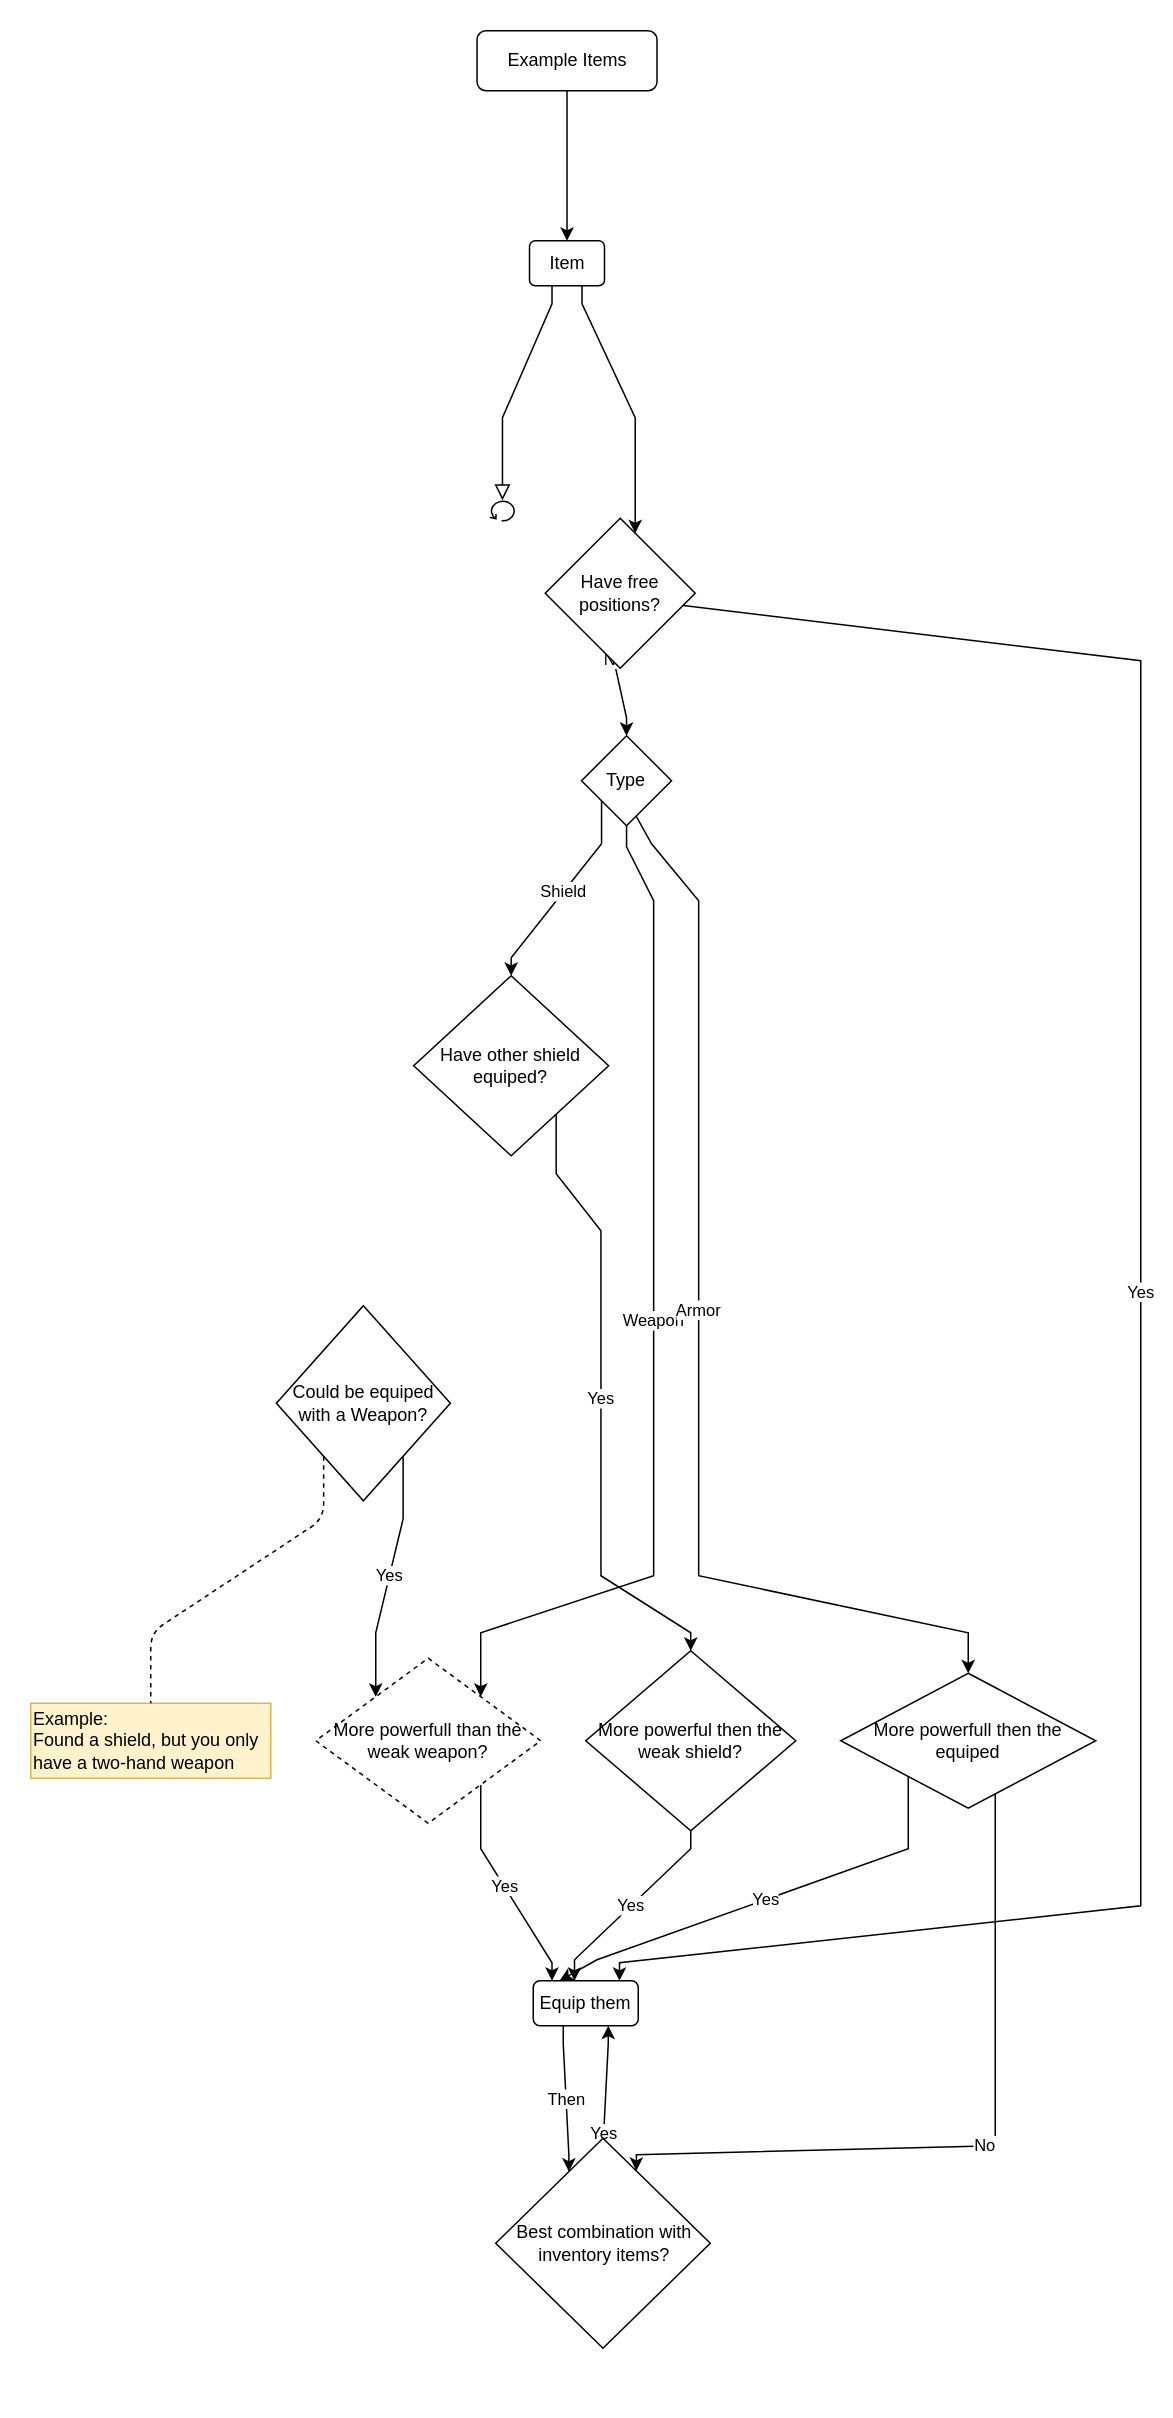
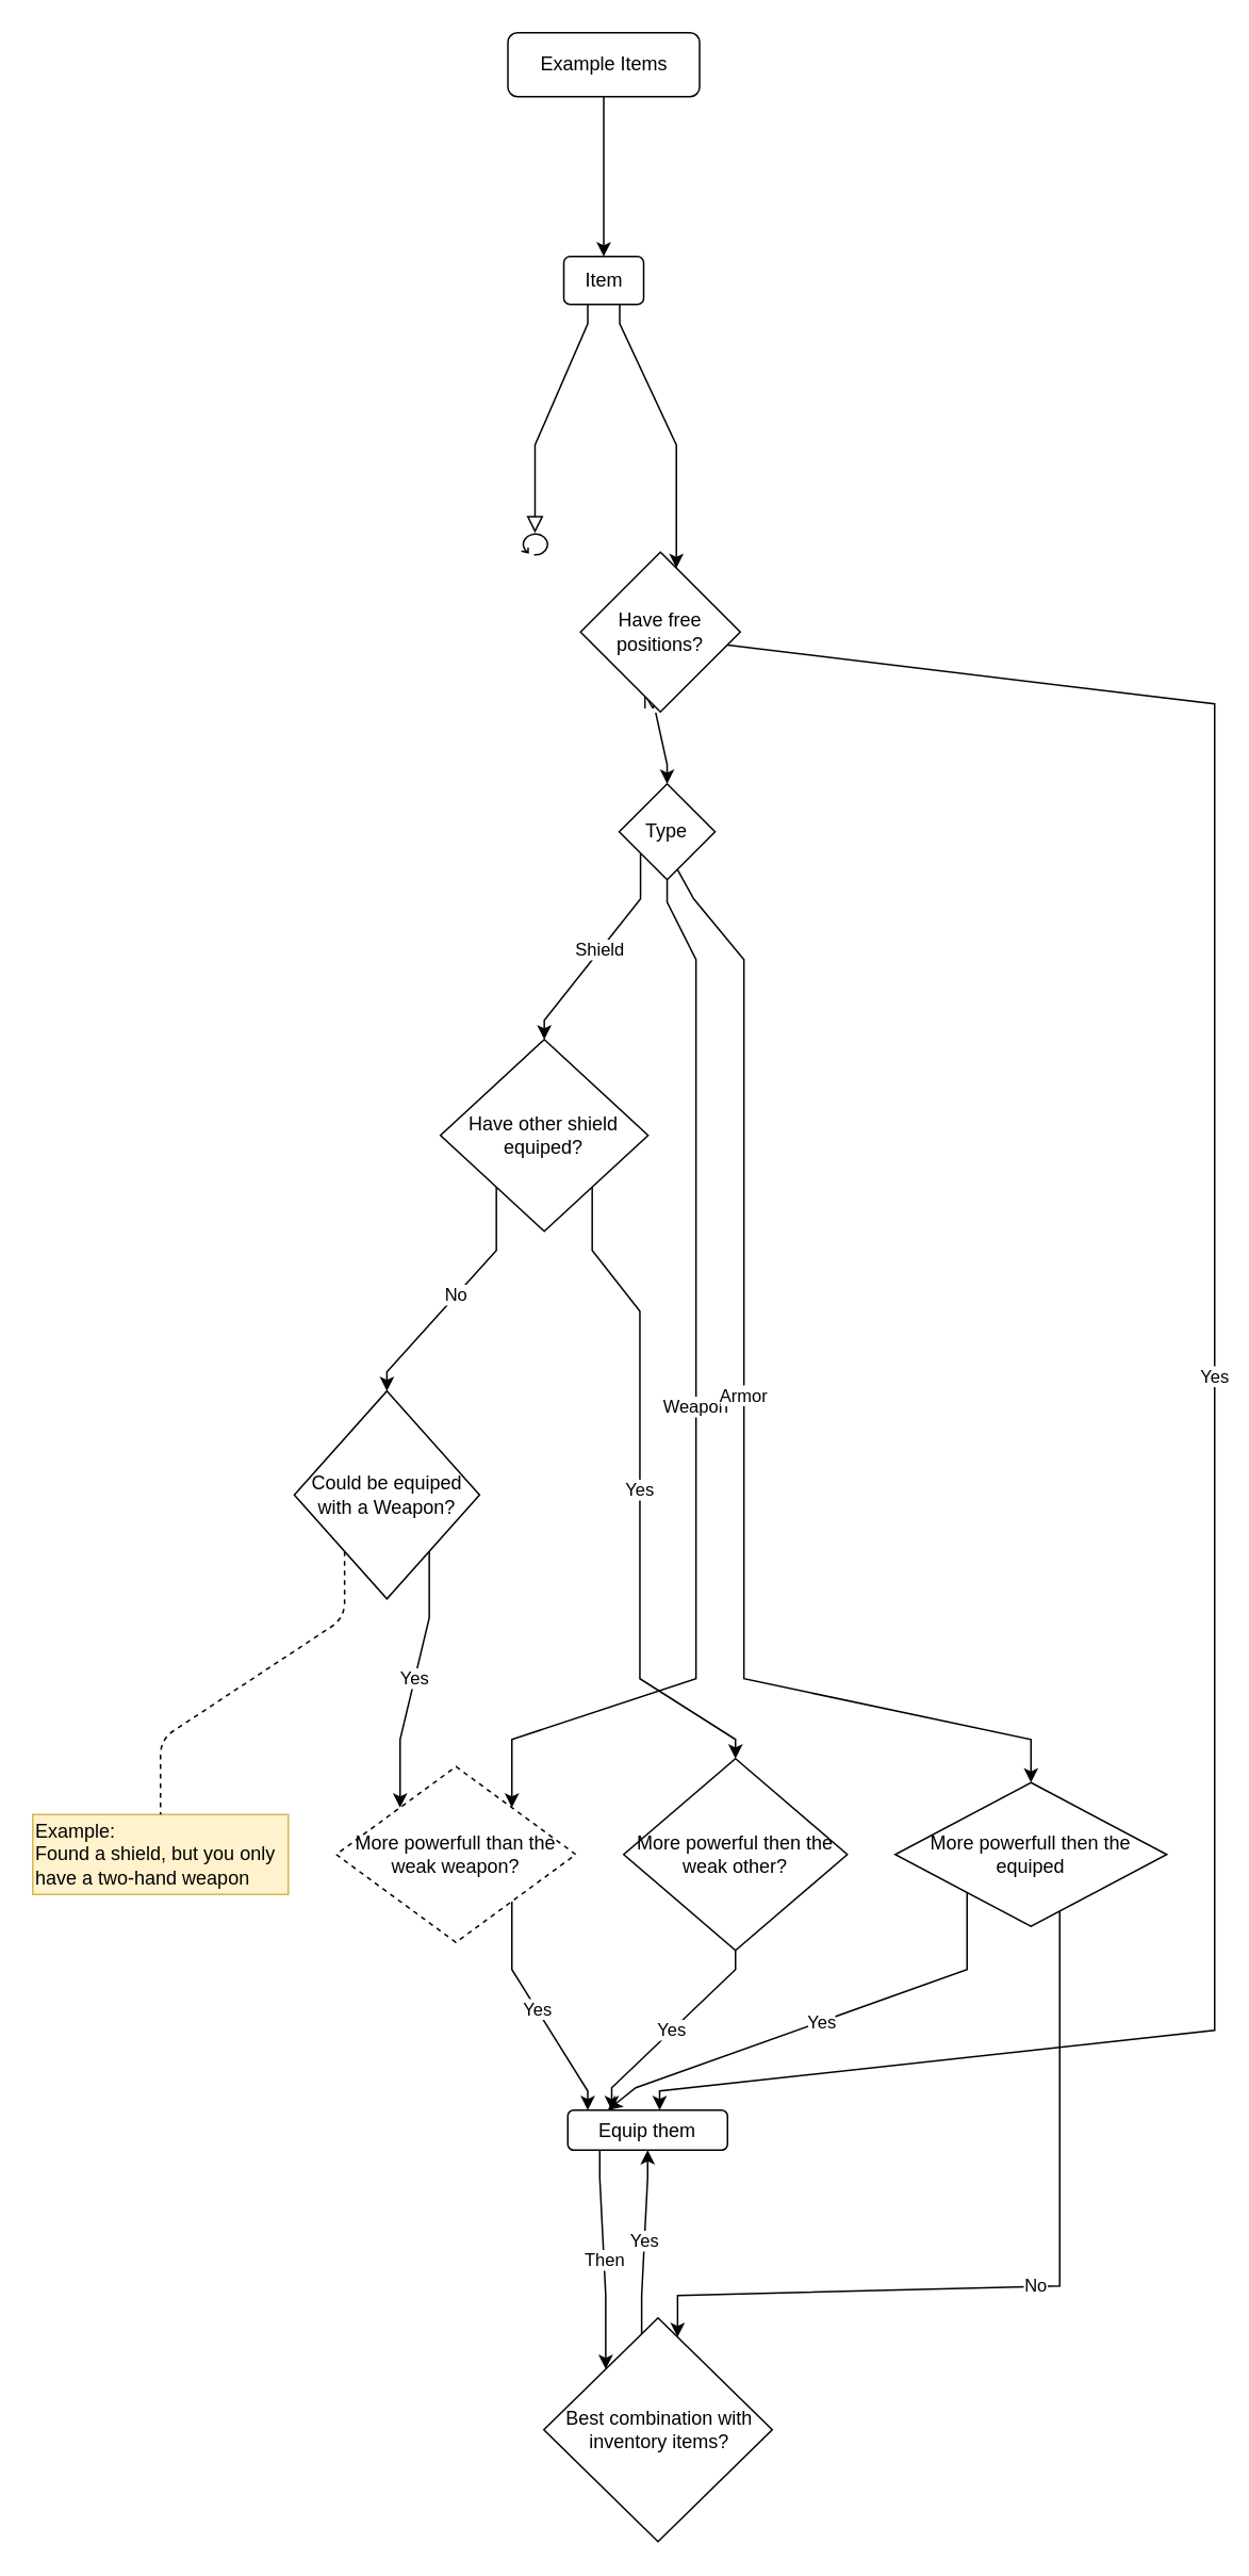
+ <mxCell id="16" value="No&lt;br&gt;" style="edgeStyle=orthogonalEdgeStyle;rounded=0;orthogonalLoop=1;jettySize=auto;html=1;noEdgeStyle=1;orthogonal=1;" edge="1" parent="1" source="17" target="23"><mxGeometry relative="1" as="geometry"><Array as="points"><mxPoint x="310.278" y="782" /><mxPoint x="241.759" y="858" /></Array></mxGeometry></mxCell>
- <mxCell id="19" value="More powerful then the weak shield?" style="rhombus;whiteSpace=wrap;html=1;" vertex="1" parent="1"><mxGeometry x="390" y="1100" width="140" height="120" as="geometry" /></mxCell>
+ <mxCell id="19" value="More powerful then the weak other?" style="rhombus;whiteSpace=wrap;html=1;" vertex="1" parent="1"><mxGeometry x="390" y="1100" width="140" height="120" as="geometry" /></mxCell>
- <mxCell id="21" value="Equip them" style="rounded=1;whiteSpace=wrap;html=1;" vertex="1" parent="1"><mxGeometry x="355" y="1320" width="70" height="30" as="geometry" /></mxCell>
+ <mxCell id="21" value="Equip them" style="rounded=1;whiteSpace=wrap;html=1;" vertex="1" parent="1"><mxGeometry x="355" y="1320" width="100" height="25" as="geometry" /></mxCell>
- <mxCell id="30" value="&lt;div style=&quot;text-align: center&quot;&gt;&lt;span&gt;Best combination with inventory items?&lt;/span&gt;&lt;/div&gt;" style="rhombus;whiteSpace=wrap;html=1;align=left;" vertex="1" parent="1"><mxGeometry x="330" y="1425" width="143" height="140" as="geometry" /></mxCell>
+ <mxCell id="30" value="&lt;div style=&quot;text-align: center&quot;&gt;&lt;span&gt;Best combination with inventory items?&lt;/span&gt;&lt;/div&gt;" style="rhombus;whiteSpace=wrap;html=1;align=left;" vertex="1" parent="1"><mxGeometry x="340" y="1450" width="143" height="140" as="geometry" /></mxCell>
